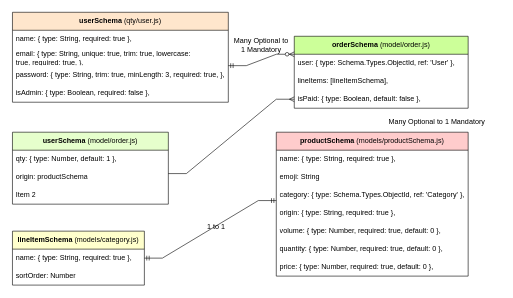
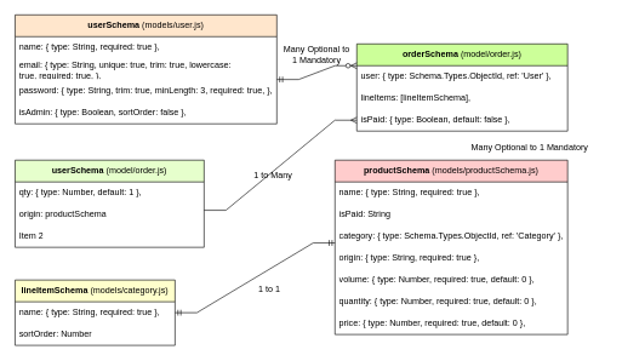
- <mxCell id="10" value="&lt;b&gt;userSchema&lt;/b&gt; (qty/user.js)" style="swimlane;fontStyle=0;childLayout=stackLayout;horizontal=1;startSize=30;horizontalStack=0;resizeParent=1;resizeParentMax=0;resizeLast=0;collapsible=1;marginBottom=0;whiteSpace=wrap;html=1;fillColor=#FFE6CC;" vertex="1" parent="1"><mxGeometry x="20" y="20" width="360" height="150" as="geometry"><mxRectangle x="490" y="90" width="60" height="30" as="alternateBounds" /></mxGeometry></mxCell>
+ <mxCell id="10" value="&lt;b&gt;userSchema&lt;/b&gt; (models/user.js)" style="swimlane;fontStyle=0;childLayout=stackLayout;horizontal=1;startSize=30;horizontalStack=0;resizeParent=1;resizeParentMax=0;resizeLast=0;collapsible=1;marginBottom=0;whiteSpace=wrap;html=1;fillColor=#FFE6CC;" vertex="1" parent="1"><mxGeometry x="20" y="20" width="360" height="150" as="geometry"><mxRectangle x="490" y="90" width="60" height="30" as="alternateBounds" /></mxGeometry></mxCell>
- <mxCell id="14" value="isAdmin: { type: Boolean, required: false }," style="text;strokeColor=none;fillColor=none;align=left;verticalAlign=middle;spacingLeft=4;spacingRight=4;overflow=hidden;points=[[0,0.5],[1,0.5]];portConstraint=eastwest;rotatable=0;whiteSpace=wrap;html=1;" vertex="1" parent="10"><mxGeometry y="120" width="360" height="30" as="geometry" /></mxCell>
+ <mxCell id="14" value="isAdmin: { type: Boolean, sortOrder: false }," style="text;strokeColor=none;fillColor=none;align=left;verticalAlign=middle;spacingLeft=4;spacingRight=4;overflow=hidden;points=[[0,0.5],[1,0.5]];portConstraint=eastwest;rotatable=0;whiteSpace=wrap;html=1;" vertex="1" parent="10"><mxGeometry y="120" width="360" height="30" as="geometry" /></mxCell>
+ <mxCell id="29" value="1 to Many" style="text;html=1;strokeColor=none;fillColor=none;align=center;verticalAlign=middle;whiteSpace=wrap;rounded=0;" vertex="1" parent="1"><mxGeometry x="345" y="226" width="60" height="30" as="geometry" /></mxCell>
- <mxCell id="4" value="&lt;div&gt;emoji: String&lt;/div&gt;" style="text;strokeColor=none;fillColor=none;align=left;verticalAlign=middle;spacingLeft=4;spacingRight=4;overflow=hidden;points=[[0,0.5],[1,0.5]];portConstraint=eastwest;rotatable=0;whiteSpace=wrap;html=1;" vertex="1" parent="2"><mxGeometry y="60" width="320" height="30" as="geometry" /></mxCell>
+ <mxCell id="4" value="&lt;div&gt;isPaid: String&lt;/div&gt;" style="text;strokeColor=none;fillColor=none;align=left;verticalAlign=middle;spacingLeft=4;spacingRight=4;overflow=hidden;points=[[0,0.5],[1,0.5]];portConstraint=eastwest;rotatable=0;whiteSpace=wrap;html=1;" vertex="1" parent="2"><mxGeometry y="60" width="320" height="30" as="geometry" /></mxCell>
- <mxCell id="30" value="1 to 1" style="text;html=1;strokeColor=none;fillColor=none;align=center;verticalAlign=middle;whiteSpace=wrap;rounded=0;" vertex="1" parent="1"><mxGeometry x="330" y="363" width="60" height="30" as="geometry" /></mxCell>
+ <mxCell id="30" value="1 to 1" style="text;html=1;strokeColor=none;fillColor=none;align=center;verticalAlign=middle;whiteSpace=wrap;rounded=0;" vertex="1" parent="1"><mxGeometry x="340" y="383" width="60" height="30" as="geometry" /></mxCell>
